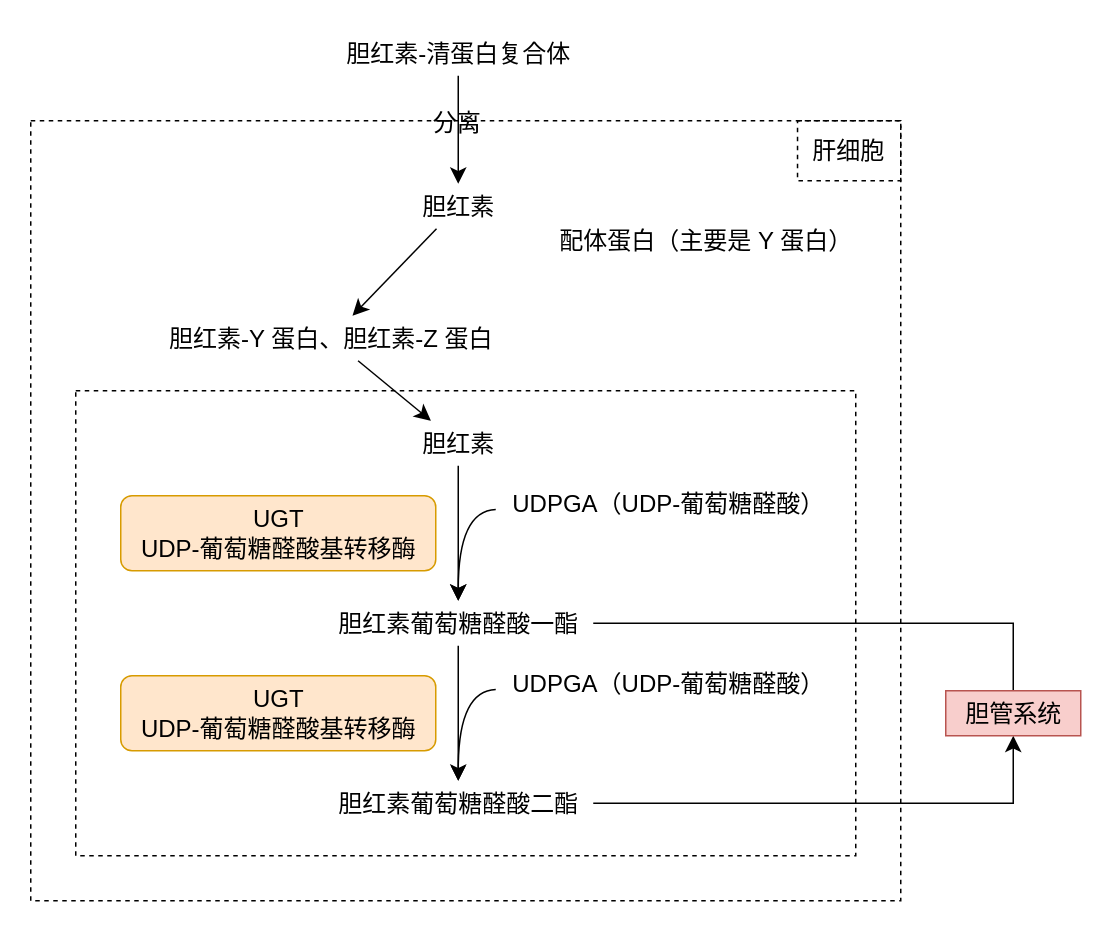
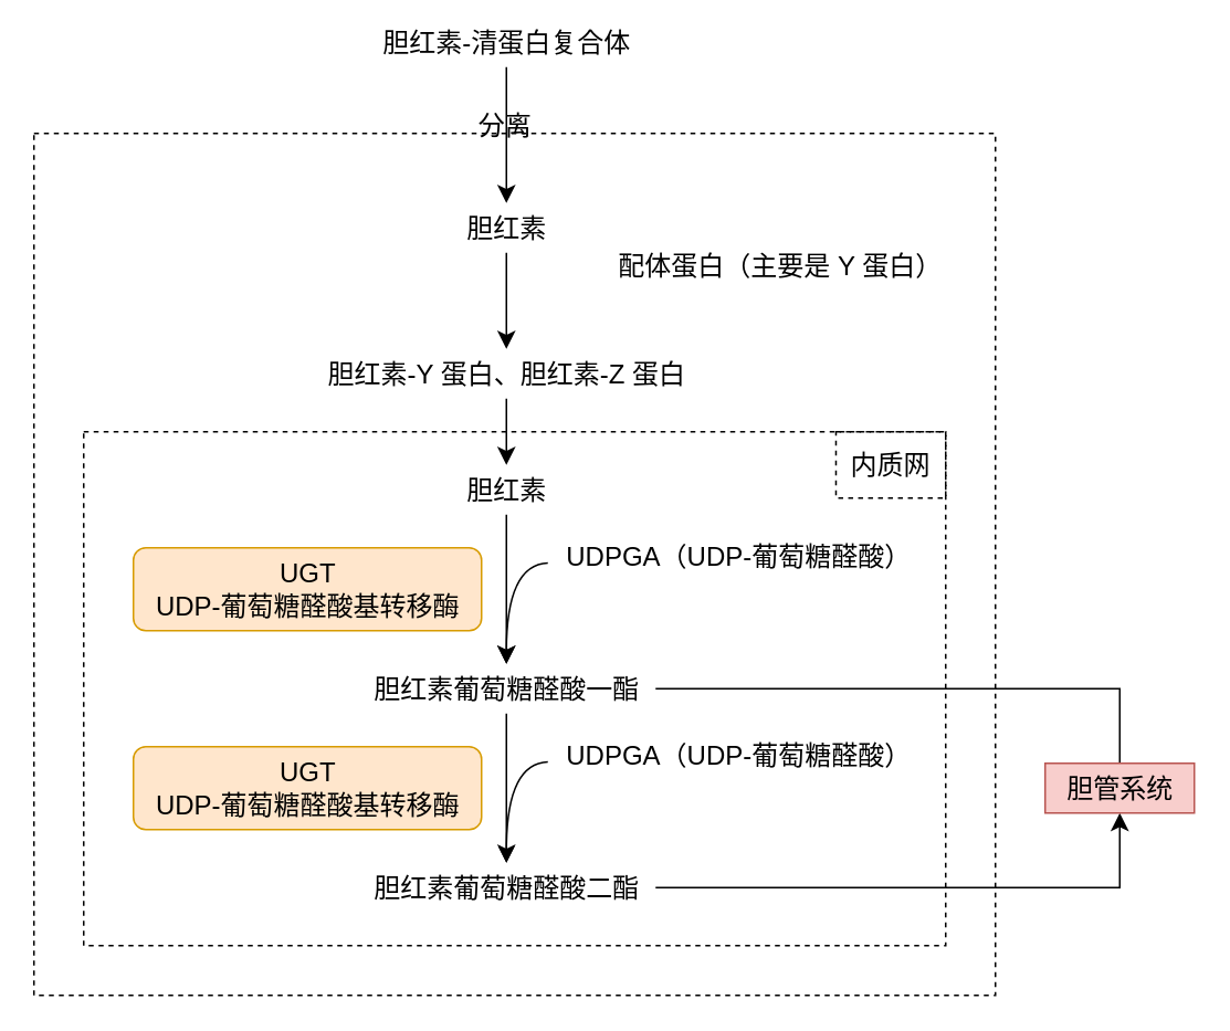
- <mxCell id="10" value="胆红素-清蛋白复合体" style="text;html=1;align=center;verticalAlign=middle;resizable=0;points=[];autosize=1;strokeColor=none;fillColor=none;fontSize=16;labelBackgroundColor=none;" parent="1" vertex="1"><mxGeometry x="220" y="20" width="170" height="30" as="geometry" /></mxCell>
+ <mxCell id="10" value="胆红素-清蛋白复合体" style="text;html=1;align=center;verticalAlign=middle;resizable=0;points=[];autosize=1;strokeColor=none;fillColor=none;fontSize=16;labelBackgroundColor=none;" parent="1" vertex="1"><mxGeometry x="220" y="10" width="170" height="30" as="geometry" /></mxCell>
- <mxCell id="7" value="肝细胞" style="whiteSpace=wrap;html=1;fontSize=16;dashed=1;fillColor=none;horizontal=1;labelBackgroundColor=none;" vertex="1" parent="5"><mxGeometry x="511.186" width="68.814" height="40" as="geometry" /></mxCell>
- <mxCell id="15" value="胆红素-Y 蛋白、胆红素-Z 蛋白" style="text;html=1;align=center;verticalAlign=middle;resizable=0;points=[];autosize=1;strokeColor=none;fillColor=none;fontSize=16;labelBackgroundColor=none;" parent="1" vertex="1"><mxGeometry x="100" y="210" width="240" height="30" as="geometry" /></mxCell>
+ <mxCell id="15" value="胆红素-Y 蛋白、胆红素-Z 蛋白" style="text;html=1;align=center;verticalAlign=middle;resizable=0;points=[];autosize=1;strokeColor=none;fillColor=none;fontSize=16;labelBackgroundColor=none;" parent="1" vertex="1"><mxGeometry x="185" y="210" width="240" height="30" as="geometry" /></mxCell>
+ <mxCell id="4" value="内质网" style="whiteSpace=wrap;html=1;fontSize=16;dashed=1;fillColor=none;horizontal=1;labelBackgroundColor=none;" vertex="1" parent="2"><mxGeometry x="453.818" width="66.182" height="40" as="geometry" /></mxCell>
